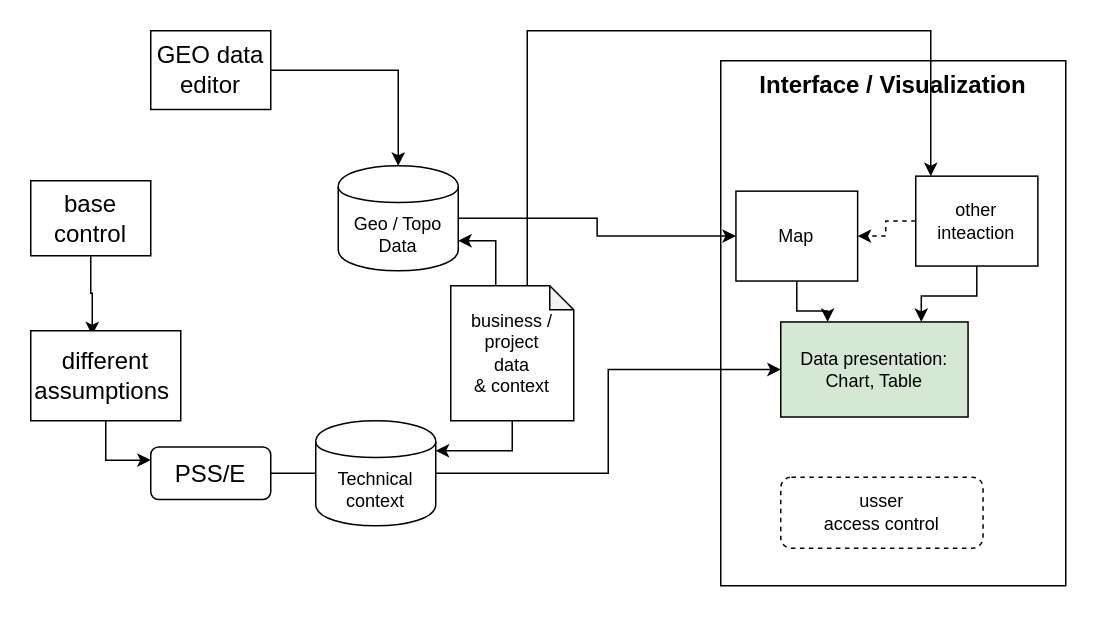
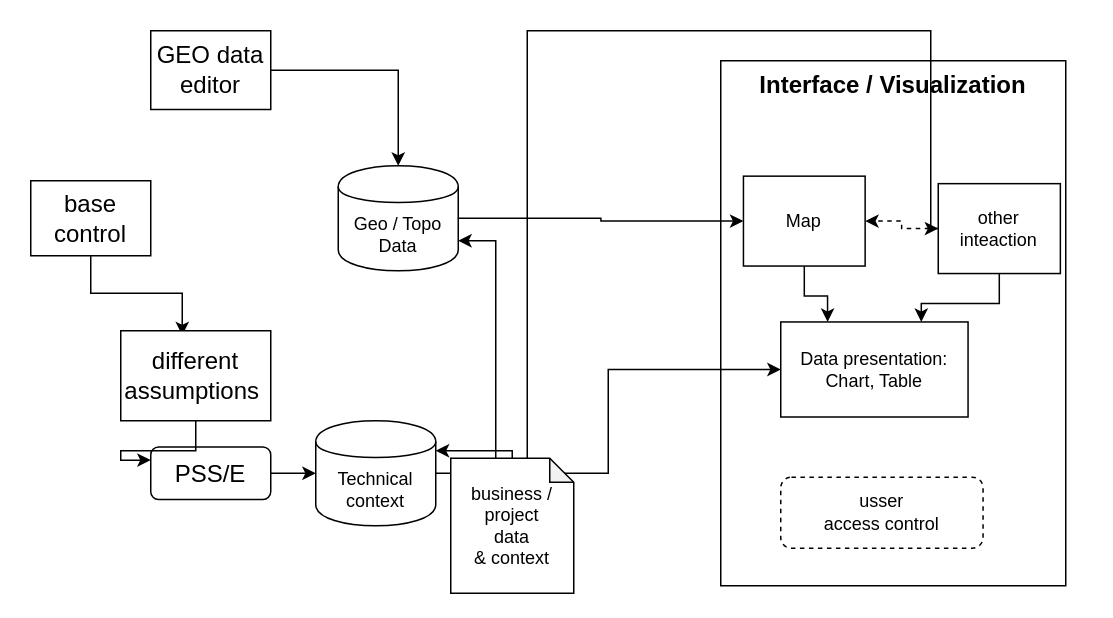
- <mxCell id="8" value="other &lt;br&gt;inteaction" style="rounded=0;whiteSpace=wrap;html=1;" vertex="1" parent="2"><mxGeometry x="130" y="26.938" width="81.41" height="59.917" as="geometry" /></mxCell>
+ <mxCell id="8" value="other &lt;br&gt;inteaction" style="rounded=0;whiteSpace=wrap;html=1;" vertex="1" parent="2"><mxGeometry x="145" y="31.938" width="81.41" height="59.917" as="geometry" /></mxCell>
- <mxCell id="5" value="Map" style="rounded=0;whiteSpace=wrap;html=1;" vertex="1" parent="2"><mxGeometry x="10.13" y="36.938" width="81.13" height="59.917" as="geometry" /></mxCell>
+ <mxCell id="5" value="Map" style="rounded=0;whiteSpace=wrap;html=1;" vertex="1" parent="2"><mxGeometry x="15.13" y="26.938" width="81.13" height="59.917" as="geometry" /></mxCell>
- <mxCell id="18" value="business / project&lt;br&gt;data &lt;br&gt;&amp;amp; context" style="shape=note;whiteSpace=wrap;html=1;backgroundOutline=1;darkOpacity=0.05;size=16;" vertex="1" parent="1"><mxGeometry x="300" y="190" width="82" height="90" as="geometry" /></mxCell>
+ <mxCell id="18" value="business / project&lt;br&gt;data &lt;br&gt;&amp;amp; context" style="shape=note;whiteSpace=wrap;html=1;backgroundOutline=1;darkOpacity=0.05;size=16;" vertex="1" parent="1"><mxGeometry x="300" y="305" width="82" height="90" as="geometry" /></mxCell>
- <mxCell id="9" value="Data presentation:&lt;br&gt;Chart, Table" style="rounded=0;whiteSpace=wrap;html=1;fillColor=#d5e8d4;" vertex="1" parent="2"><mxGeometry x="40" y="124.138" width="124.87" height="63.362" as="geometry" /></mxCell>
+ <mxCell id="9" value="Data presentation:&lt;br&gt;Chart, Table" style="rounded=0;whiteSpace=wrap;html=1;" vertex="1" parent="2"><mxGeometry x="40" y="124.138" width="124.87" height="63.362" as="geometry" /></mxCell>
- <mxCell id="26" value="different assumptions&amp;nbsp;" style="rounded=0;whiteSpace=wrap;html=1;fontSize=16;" vertex="1" parent="1"><mxGeometry x="20" y="220" width="100" height="60" as="geometry" /></mxCell>
+ <mxCell id="26" value="different assumptions&amp;nbsp;" style="rounded=0;whiteSpace=wrap;html=1;fontSize=16;" vertex="1" parent="1"><mxGeometry x="80" y="220" width="100" height="60" as="geometry" /></mxCell>
- <mxCell id="19" style="edgeStyle=orthogonalEdgeStyle;rounded=0;orthogonalLoop=1;jettySize=auto;html=1;entryX=0;entryY=0.5;entryDx=0;entryDy=0;fontSize=16;endArrow=none;" edge="1" parent="1" source="20" target="14"><mxGeometry relative="1" as="geometry" /></mxCell>
+ <mxCell id="19" style="edgeStyle=orthogonalEdgeStyle;rounded=0;orthogonalLoop=1;jettySize=auto;html=1;entryX=0;entryY=0.5;entryDx=0;entryDy=0;fontSize=16;" edge="1" parent="1" source="20" target="14"><mxGeometry relative="1" as="geometry" /></mxCell>
